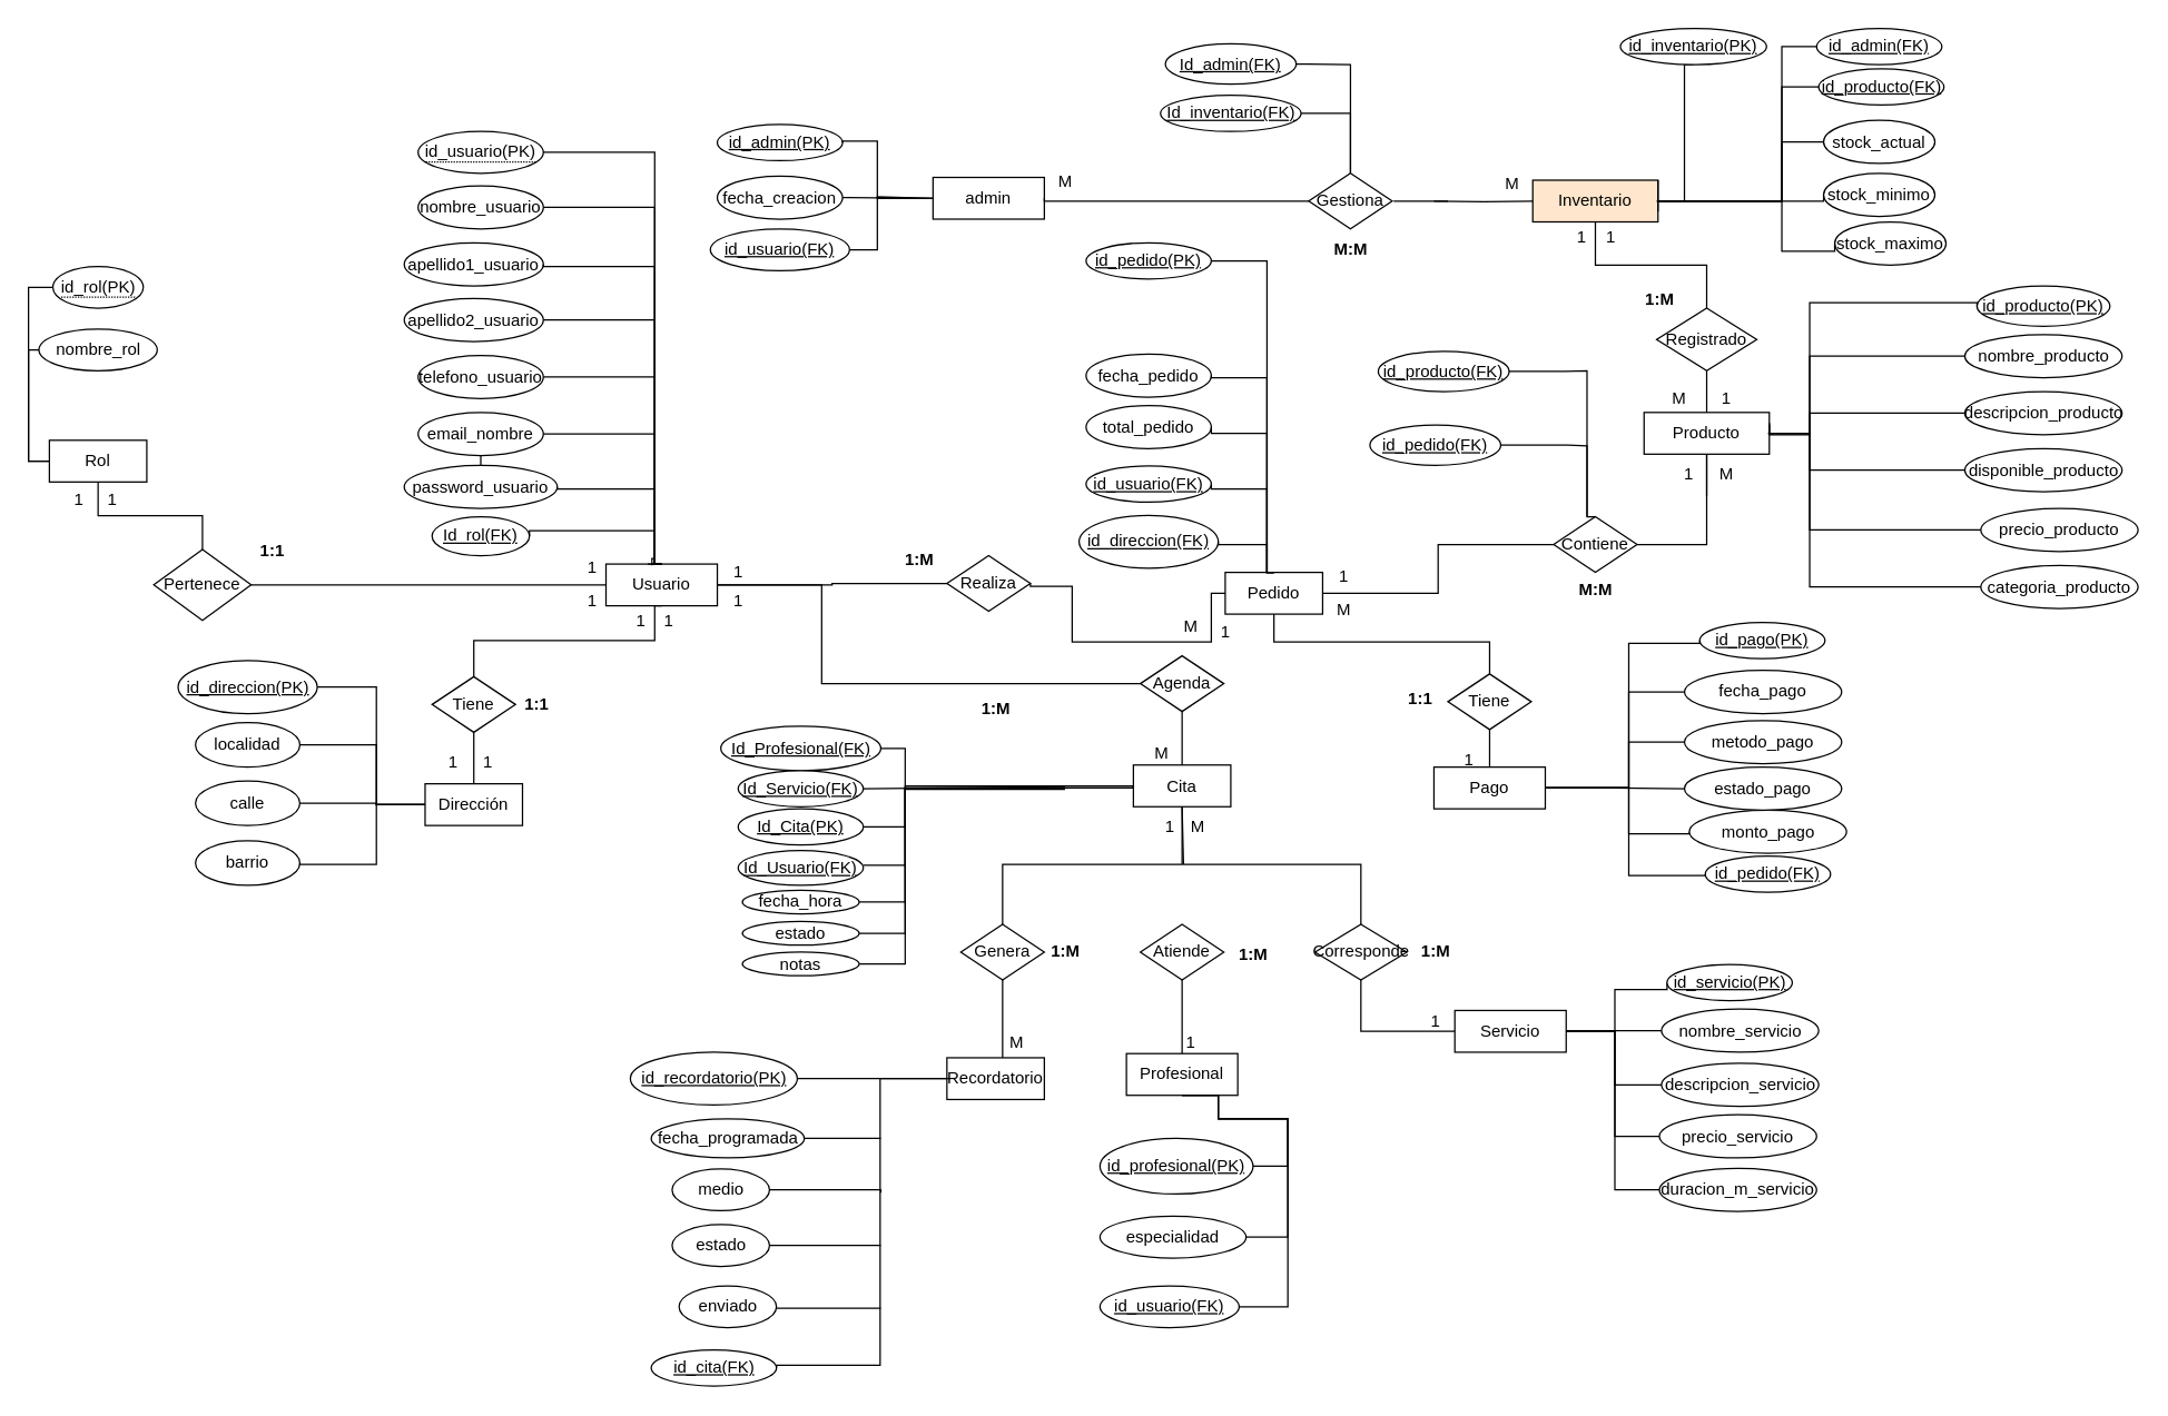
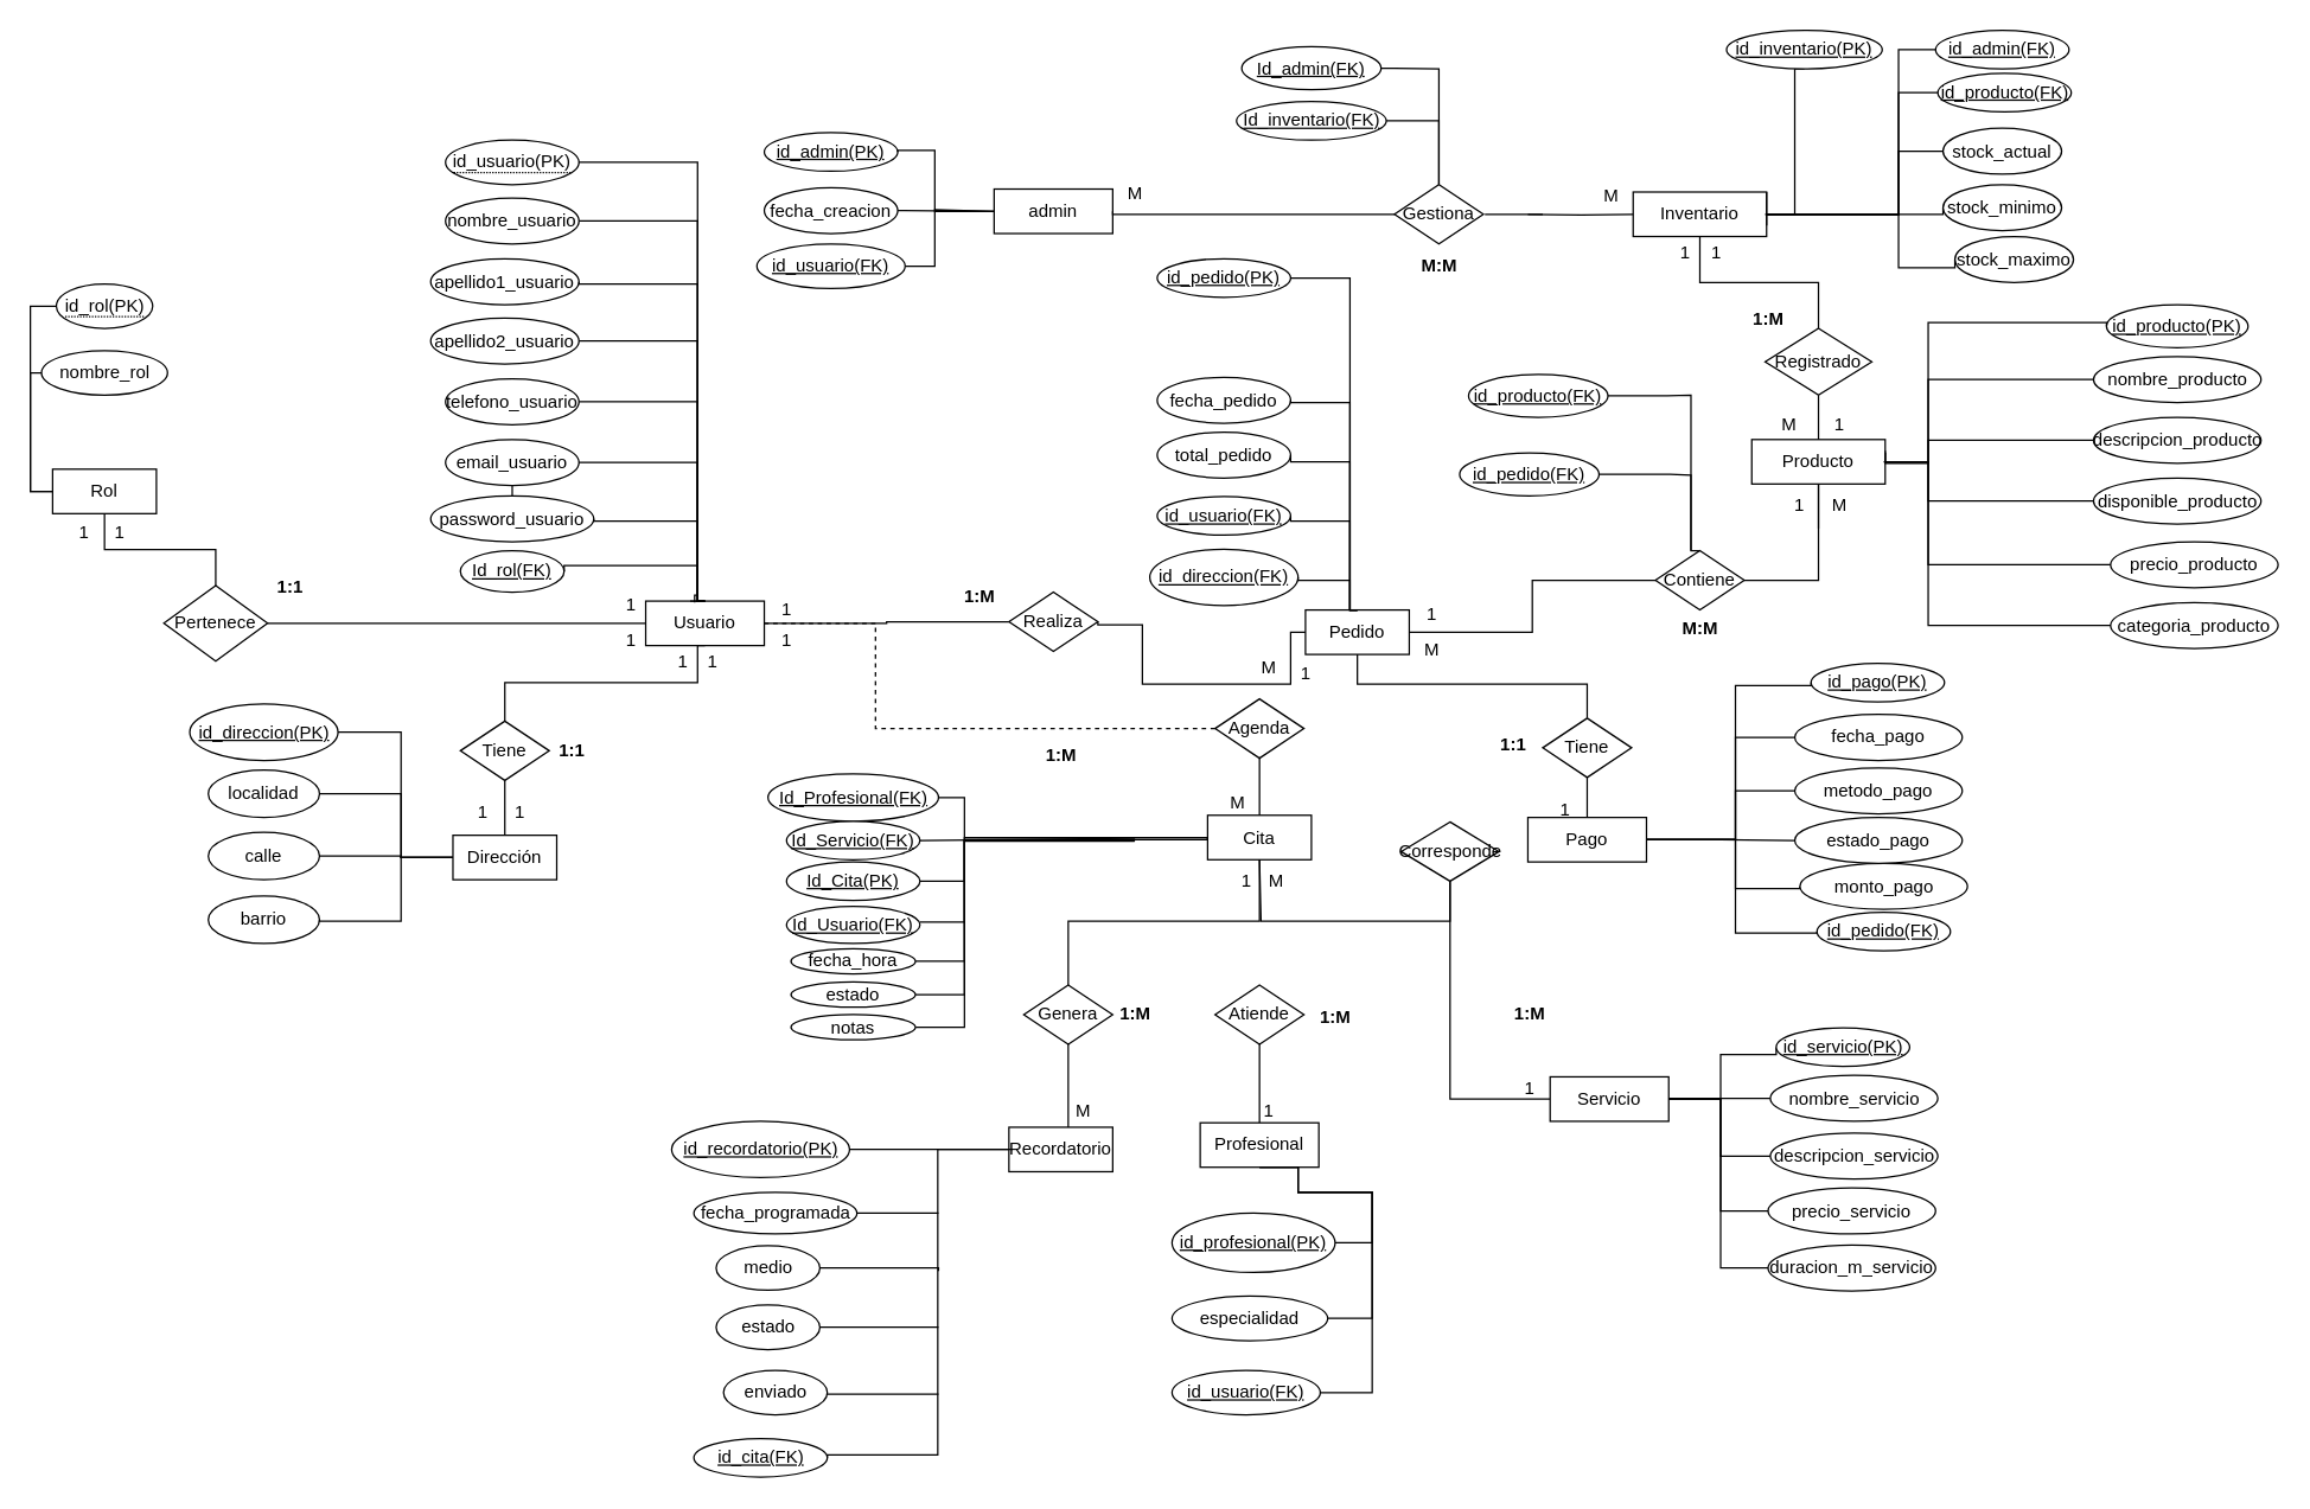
- <mxCell id="33" value="Inventario" style="whiteSpace=wrap;html=1;align=center;fillColor=#ffe6cc;" vertex="1" parent="1"><mxGeometry x="1101" y="129" width="90" height="30" as="geometry" /></mxCell>
+ <mxCell id="33" value="Inventario" style="whiteSpace=wrap;html=1;align=center;" vertex="1" parent="1"><mxGeometry x="1101" y="129" width="90" height="30" as="geometry" /></mxCell>
- <mxCell id="163" value="email_nombre" style="ellipse;whiteSpace=wrap;html=1;" vertex="1" parent="1"><mxGeometry x="300" y="296" width="90" height="31" as="geometry" /></mxCell>
+ <mxCell id="163" value="email_usuario" style="ellipse;whiteSpace=wrap;html=1;" vertex="1" parent="1"><mxGeometry x="300" y="296" width="90" height="31" as="geometry" /></mxCell>
- <mxCell id="11" style="edgeStyle=orthogonalEdgeStyle;rounded=0;orthogonalLoop=1;jettySize=auto;html=1;exitX=0;exitY=0.5;exitDx=0;exitDy=0;endArrow=none;endFill=0;strokeColor=default;entryX=1;entryY=0.5;entryDx=0;entryDy=0;" edge="1" parent="1" source="13" target="3"><mxGeometry relative="1" as="geometry"><mxPoint x="560" y="441" as="targetPoint" /><Array as="points"><mxPoint x="590" y="491" /><mxPoint x="590" y="420" /></Array></mxGeometry></mxCell>
+ <mxCell id="11" style="edgeStyle=orthogonalEdgeStyle;rounded=0;orthogonalLoop=1;jettySize=auto;html=1;exitX=0;exitY=0.5;exitDx=0;exitDy=0;endArrow=none;endFill=0;strokeColor=default;entryX=1;entryY=0.5;entryDx=0;entryDy=0;dashed=1;" edge="1" parent="1" source="13" target="3"><mxGeometry relative="1" as="geometry"><mxPoint x="560" y="441" as="targetPoint" /><Array as="points"><mxPoint x="590" y="491" /><mxPoint x="590" y="420" /></Array></mxGeometry></mxCell>
- <mxCell id="44" value="Corresponde" style="shape=rhombus;perimeter=rhombusPerimeter;whiteSpace=wrap;html=1;align=center;" vertex="1" parent="1"><mxGeometry x="944.5" y="664" width="66" height="40" as="geometry" /></mxCell>
+ <mxCell id="44" value="Corresponde" style="shape=rhombus;perimeter=rhombusPerimeter;whiteSpace=wrap;html=1;align=center;" vertex="1" parent="1"><mxGeometry x="944.5" y="554" width="66" height="40" as="geometry" /></mxCell>
